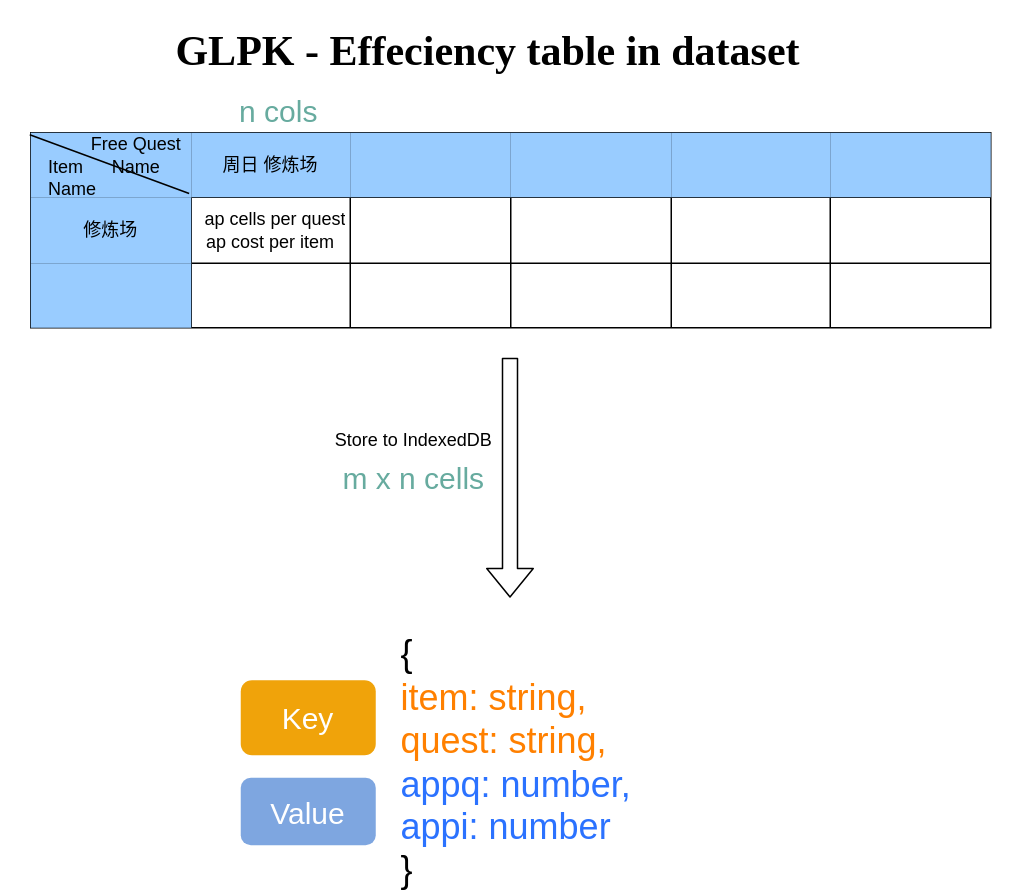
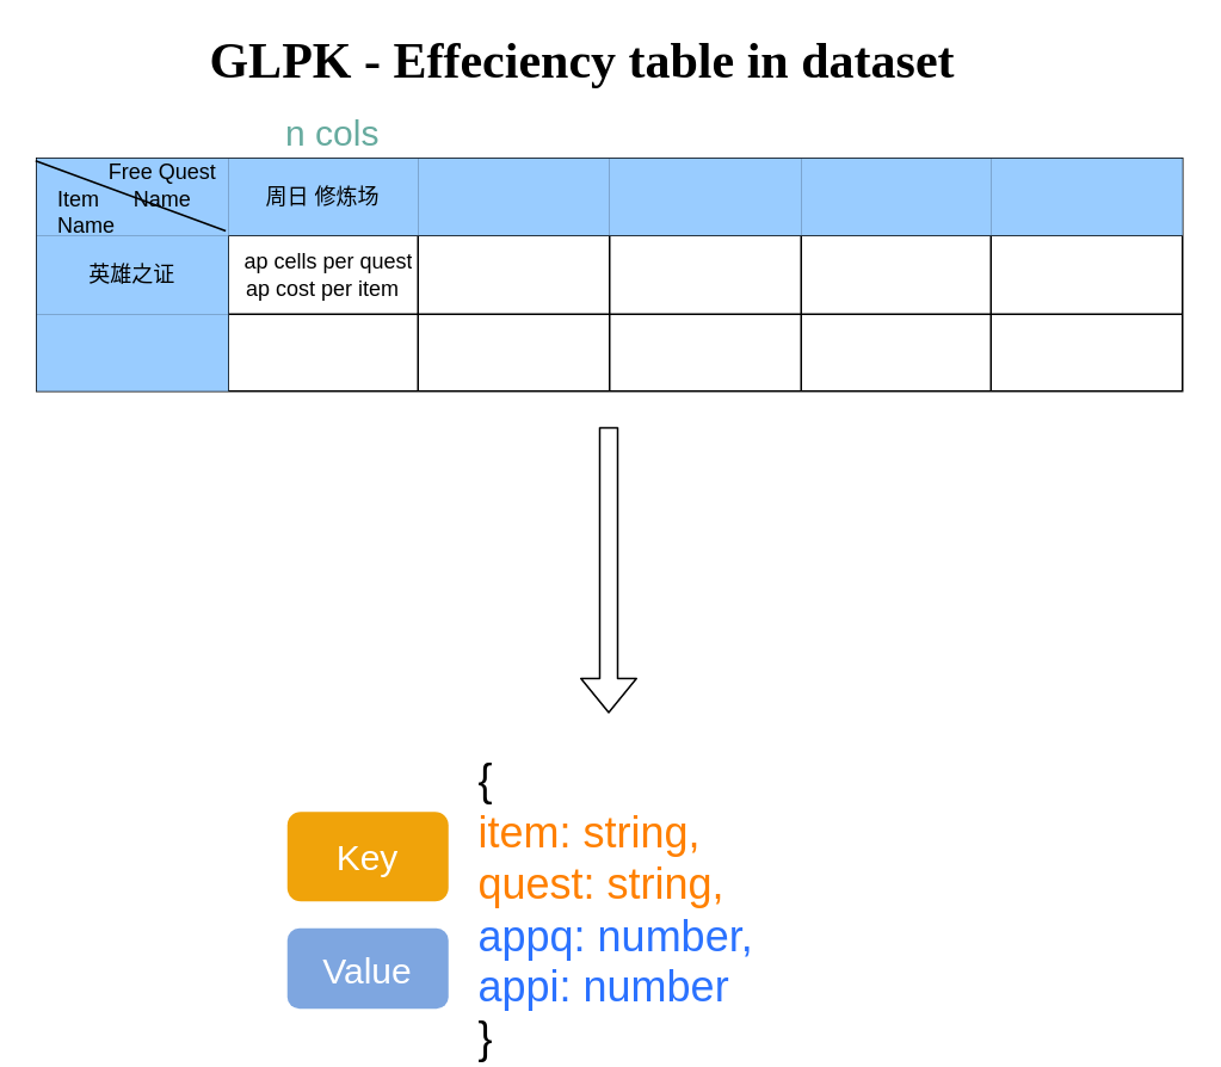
- <mxCell id="12" value="修炼场" style="shape=partialRectangle;html=1;whiteSpace=wrap;connectable=0;overflow=hidden;top=0;left=0;bottom=0;right=0;pointerEvents=1;fillColor=#99CCFF;" vertex="1" parent="11"><mxGeometry width="107" height="44" as="geometry" /></mxCell>
+ <mxCell id="12" value="英雄之证" style="shape=partialRectangle;html=1;whiteSpace=wrap;connectable=0;overflow=hidden;top=0;left=0;bottom=0;right=0;pointerEvents=1;fillColor=#99CCFF;" vertex="1" parent="11"><mxGeometry width="107" height="44" as="geometry" /></mxCell>
- <mxCell id="27" value="Store to IndexedDB" style="text;html=1;align=center;verticalAlign=middle;resizable=0;points=[];autosize=1;strokeColor=none;fillColor=none;" vertex="1" parent="1"><mxGeometry x="215" y="280" width="120" height="20" as="geometry" /></mxCell>
- <mxCell id="34" value="&lt;font color=&quot;#67ab9f&quot;&gt;m x n cells&lt;/font&gt;" style="text;html=1;align=center;verticalAlign=middle;resizable=0;points=[];autosize=1;strokeColor=none;fillColor=none;fontSize=20;fontColor=#FFFFFF;" vertex="1" parent="1"><mxGeometry x="220" y="300" width="110" height="30" as="geometry" /></mxCell>
